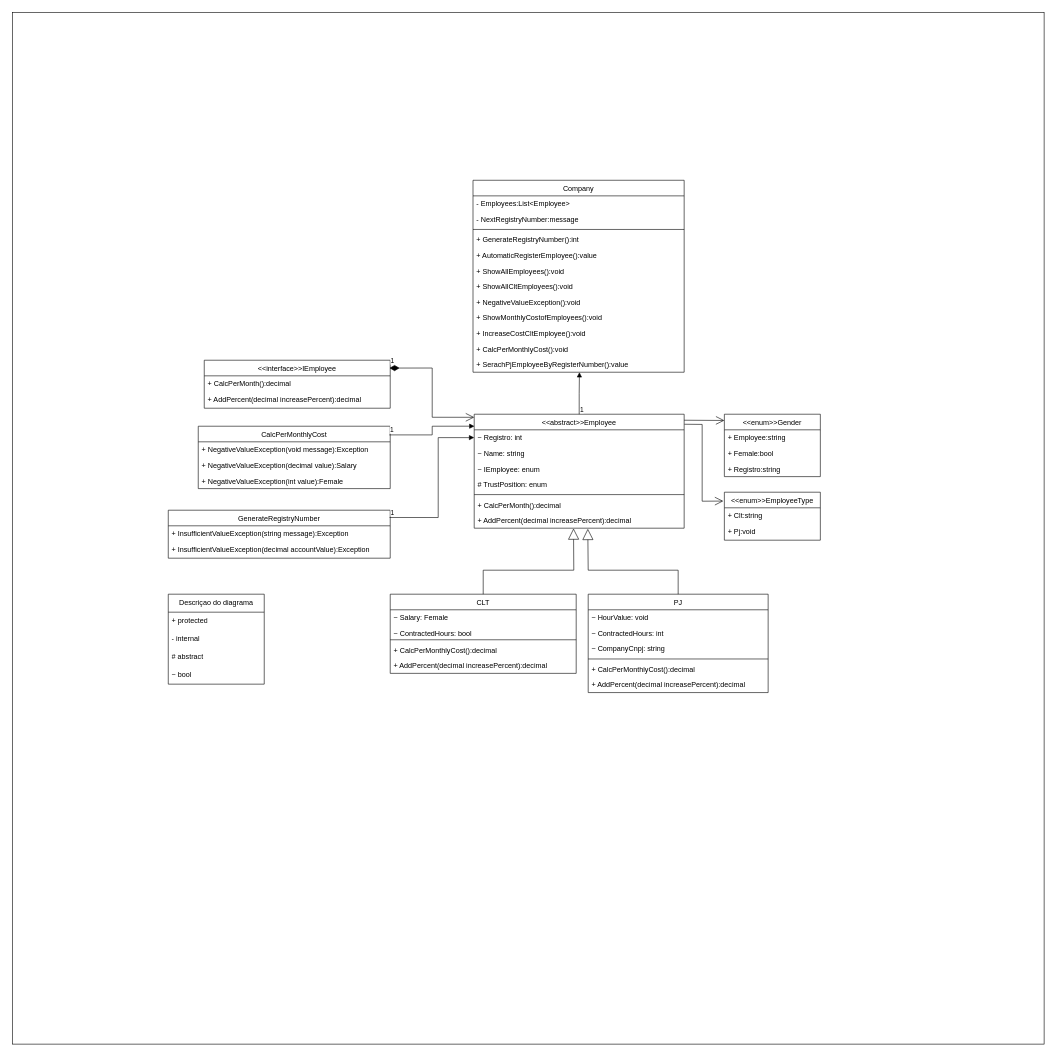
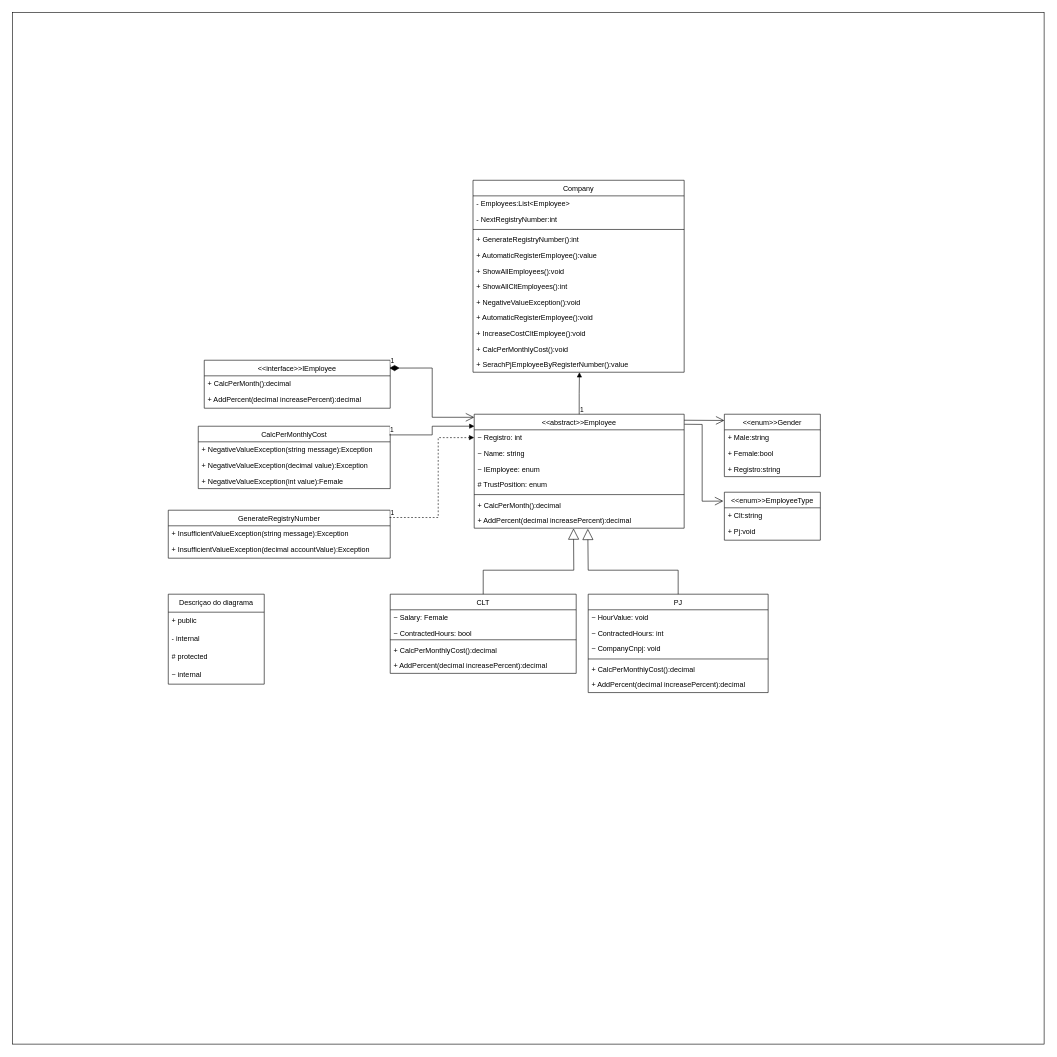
- <mxCell id="48" value="- NextRegistryNumber:message" style="text;align=left;verticalAlign=top;spacingLeft=4;spacingRight=4;overflow=hidden;rotatable=0;points=[[0,0.5],[1,0.5]];portConstraint=eastwest;rounded=0;shadow=0;html=0;" parent="46" vertex="1"><mxGeometry y="52" width="352" height="26" as="geometry" /></mxCell>
+ <mxCell id="48" value="- NextRegistryNumber:int" style="text;align=left;verticalAlign=top;spacingLeft=4;spacingRight=4;overflow=hidden;rotatable=0;points=[[0,0.5],[1,0.5]];portConstraint=eastwest;rounded=0;shadow=0;html=0;" parent="46" vertex="1"><mxGeometry y="52" width="352" height="26" as="geometry" /></mxCell>
- <mxCell id="53" value="+ ShowAllCltEmployees():void" style="text;align=left;verticalAlign=top;spacingLeft=4;spacingRight=4;overflow=hidden;rotatable=0;points=[[0,0.5],[1,0.5]];portConstraint=eastwest;" parent="46" vertex="1"><mxGeometry y="164" width="352" height="26" as="geometry" /></mxCell>
+ <mxCell id="53" value="+ ShowAllCltEmployees():int" style="text;align=left;verticalAlign=top;spacingLeft=4;spacingRight=4;overflow=hidden;rotatable=0;points=[[0,0.5],[1,0.5]];portConstraint=eastwest;" parent="46" vertex="1"><mxGeometry y="164" width="352" height="26" as="geometry" /></mxCell>
- <mxCell id="55" value="+ ShowMonthlyCostofEmployees():void" style="text;align=left;verticalAlign=top;spacingLeft=4;spacingRight=4;overflow=hidden;rotatable=0;points=[[0,0.5],[1,0.5]];portConstraint=eastwest;" parent="46" vertex="1"><mxGeometry y="216" width="352" height="26" as="geometry" /></mxCell>
+ <mxCell id="55" value="+ AutomaticRegisterEmployee():void" style="text;align=left;verticalAlign=top;spacingLeft=4;spacingRight=4;overflow=hidden;rotatable=0;points=[[0,0.5],[1,0.5]];portConstraint=eastwest;" parent="46" vertex="1"><mxGeometry y="216" width="352" height="26" as="geometry" /></mxCell>
- <mxCell id="28" value="+ Employee:string" style="text;align=left;verticalAlign=top;spacingLeft=4;spacingRight=4;overflow=hidden;rotatable=0;points=[[0,0.5],[1,0.5]];portConstraint=eastwest;rounded=0;shadow=0;html=0;" parent="27" vertex="1"><mxGeometry y="26" width="160" height="26" as="geometry" /></mxCell>
+ <mxCell id="28" value="+ Male:string" style="text;align=left;verticalAlign=top;spacingLeft=4;spacingRight=4;overflow=hidden;rotatable=0;points=[[0,0.5],[1,0.5]];portConstraint=eastwest;rounded=0;shadow=0;html=0;" parent="27" vertex="1"><mxGeometry y="26" width="160" height="26" as="geometry" /></mxCell>
- <mxCell id="42" value="+ NegativeValueException(void message):Exception" style="text;align=left;verticalAlign=top;spacingLeft=4;spacingRight=4;overflow=hidden;rotatable=0;points=[[0,0.5],[1,0.5]];portConstraint=eastwest;rounded=0;shadow=0;html=0;" parent="41" vertex="1"><mxGeometry y="26" width="320" height="26" as="geometry" /></mxCell>
+ <mxCell id="42" value="+ NegativeValueException(string message):Exception" style="text;align=left;verticalAlign=top;spacingLeft=4;spacingRight=4;overflow=hidden;rotatable=0;points=[[0,0.5],[1,0.5]];portConstraint=eastwest;rounded=0;shadow=0;html=0;" parent="41" vertex="1"><mxGeometry y="26" width="320" height="26" as="geometry" /></mxCell>
- <mxCell id="43" value="+ NegativeValueException(decimal value):Salary" style="text;align=left;verticalAlign=top;spacingLeft=4;spacingRight=4;overflow=hidden;rotatable=0;points=[[0,0.5],[1,0.5]];portConstraint=eastwest;rounded=0;shadow=0;html=0;" parent="41" vertex="1"><mxGeometry y="52" width="320" height="26" as="geometry" /></mxCell>
+ <mxCell id="43" value="+ NegativeValueException(decimal value):Exception" style="text;align=left;verticalAlign=top;spacingLeft=4;spacingRight=4;overflow=hidden;rotatable=0;points=[[0,0.5],[1,0.5]];portConstraint=eastwest;rounded=0;shadow=0;html=0;" parent="41" vertex="1"><mxGeometry y="52" width="320" height="26" as="geometry" /></mxCell>
- <mxCell id="61" value="" style="endArrow=block;endFill=1;html=1;edgeStyle=orthogonalEdgeStyle;align=left;verticalAlign=top;rounded=0;exitX=0.997;exitY=0.152;exitDx=0;exitDy=0;exitPerimeter=0;entryX=0;entryY=0.5;entryDx=0;entryDy=0;" parent="1" source="38" target="17" edge="1"><mxGeometry x="-1" relative="1" as="geometry"><mxPoint x="720" y="780" as="sourcePoint" /><mxPoint x="880" y="780" as="targetPoint" /><Array as="points"><mxPoint x="730" y="862" /><mxPoint x="730" y="729" /></Array></mxGeometry></mxCell>
+ <mxCell id="61" value="" style="endArrow=block;endFill=1;html=1;edgeStyle=orthogonalEdgeStyle;align=left;verticalAlign=top;rounded=0;exitX=0.997;exitY=0.152;exitDx=0;exitDy=0;exitPerimeter=0;entryX=0;entryY=0.5;entryDx=0;entryDy=0;dashed=1;" parent="1" source="38" target="17" edge="1"><mxGeometry x="-1" relative="1" as="geometry"><mxPoint x="720" y="780" as="sourcePoint" /><mxPoint x="880" y="780" as="targetPoint" /><Array as="points"><mxPoint x="730" y="862" /><mxPoint x="730" y="729" /></Array></mxGeometry></mxCell>
- <mxCell id="66" value="+ protected" style="text;strokeColor=none;fillColor=none;align=left;verticalAlign=middle;spacingLeft=4;spacingRight=4;overflow=hidden;points=[[0,0.5],[1,0.5]];portConstraint=eastwest;rotatable=0;whiteSpace=wrap;html=1;" parent="65" vertex="1"><mxGeometry y="30" width="160" height="30" as="geometry" /></mxCell>
+ <mxCell id="66" value="+ public" style="text;strokeColor=none;fillColor=none;align=left;verticalAlign=middle;spacingLeft=4;spacingRight=4;overflow=hidden;points=[[0,0.5],[1,0.5]];portConstraint=eastwest;rotatable=0;whiteSpace=wrap;html=1;" parent="65" vertex="1"><mxGeometry y="30" width="160" height="30" as="geometry" /></mxCell>
- <mxCell id="12" value="~ CompanyCnpj: string" style="text;align=left;verticalAlign=top;spacingLeft=4;spacingRight=4;overflow=hidden;rotatable=0;points=[[0,0.5],[1,0.5]];portConstraint=eastwest;rounded=0;shadow=0;html=0;" parent="9" vertex="1"><mxGeometry y="78" width="300" height="26" as="geometry" /></mxCell>
+ <mxCell id="12" value="~ CompanyCnpj: void" style="text;align=left;verticalAlign=top;spacingLeft=4;spacingRight=4;overflow=hidden;rotatable=0;points=[[0,0.5],[1,0.5]];portConstraint=eastwest;rounded=0;shadow=0;html=0;" parent="9" vertex="1"><mxGeometry y="78" width="300" height="26" as="geometry" /></mxCell>
- <mxCell id="68" value="# abstract" style="text;strokeColor=none;fillColor=none;align=left;verticalAlign=middle;spacingLeft=4;spacingRight=4;overflow=hidden;points=[[0,0.5],[1,0.5]];portConstraint=eastwest;rotatable=0;whiteSpace=wrap;html=1;" parent="65" vertex="1"><mxGeometry y="90" width="160" height="30" as="geometry" /></mxCell>
+ <mxCell id="68" value="# protected" style="text;strokeColor=none;fillColor=none;align=left;verticalAlign=middle;spacingLeft=4;spacingRight=4;overflow=hidden;points=[[0,0.5],[1,0.5]];portConstraint=eastwest;rotatable=0;whiteSpace=wrap;html=1;" parent="65" vertex="1"><mxGeometry y="90" width="160" height="30" as="geometry" /></mxCell>
- <mxCell id="69" value="~ bool" style="text;strokeColor=none;fillColor=none;align=left;verticalAlign=middle;spacingLeft=4;spacingRight=4;overflow=hidden;points=[[0,0.5],[1,0.5]];portConstraint=eastwest;rotatable=0;whiteSpace=wrap;html=1;" parent="65" vertex="1"><mxGeometry y="120" width="160" height="30" as="geometry" /></mxCell>
+ <mxCell id="69" value="~ internal" style="text;strokeColor=none;fillColor=none;align=left;verticalAlign=middle;spacingLeft=4;spacingRight=4;overflow=hidden;points=[[0,0.5],[1,0.5]];portConstraint=eastwest;rotatable=0;whiteSpace=wrap;html=1;" parent="65" vertex="1"><mxGeometry y="120" width="160" height="30" as="geometry" /></mxCell>
